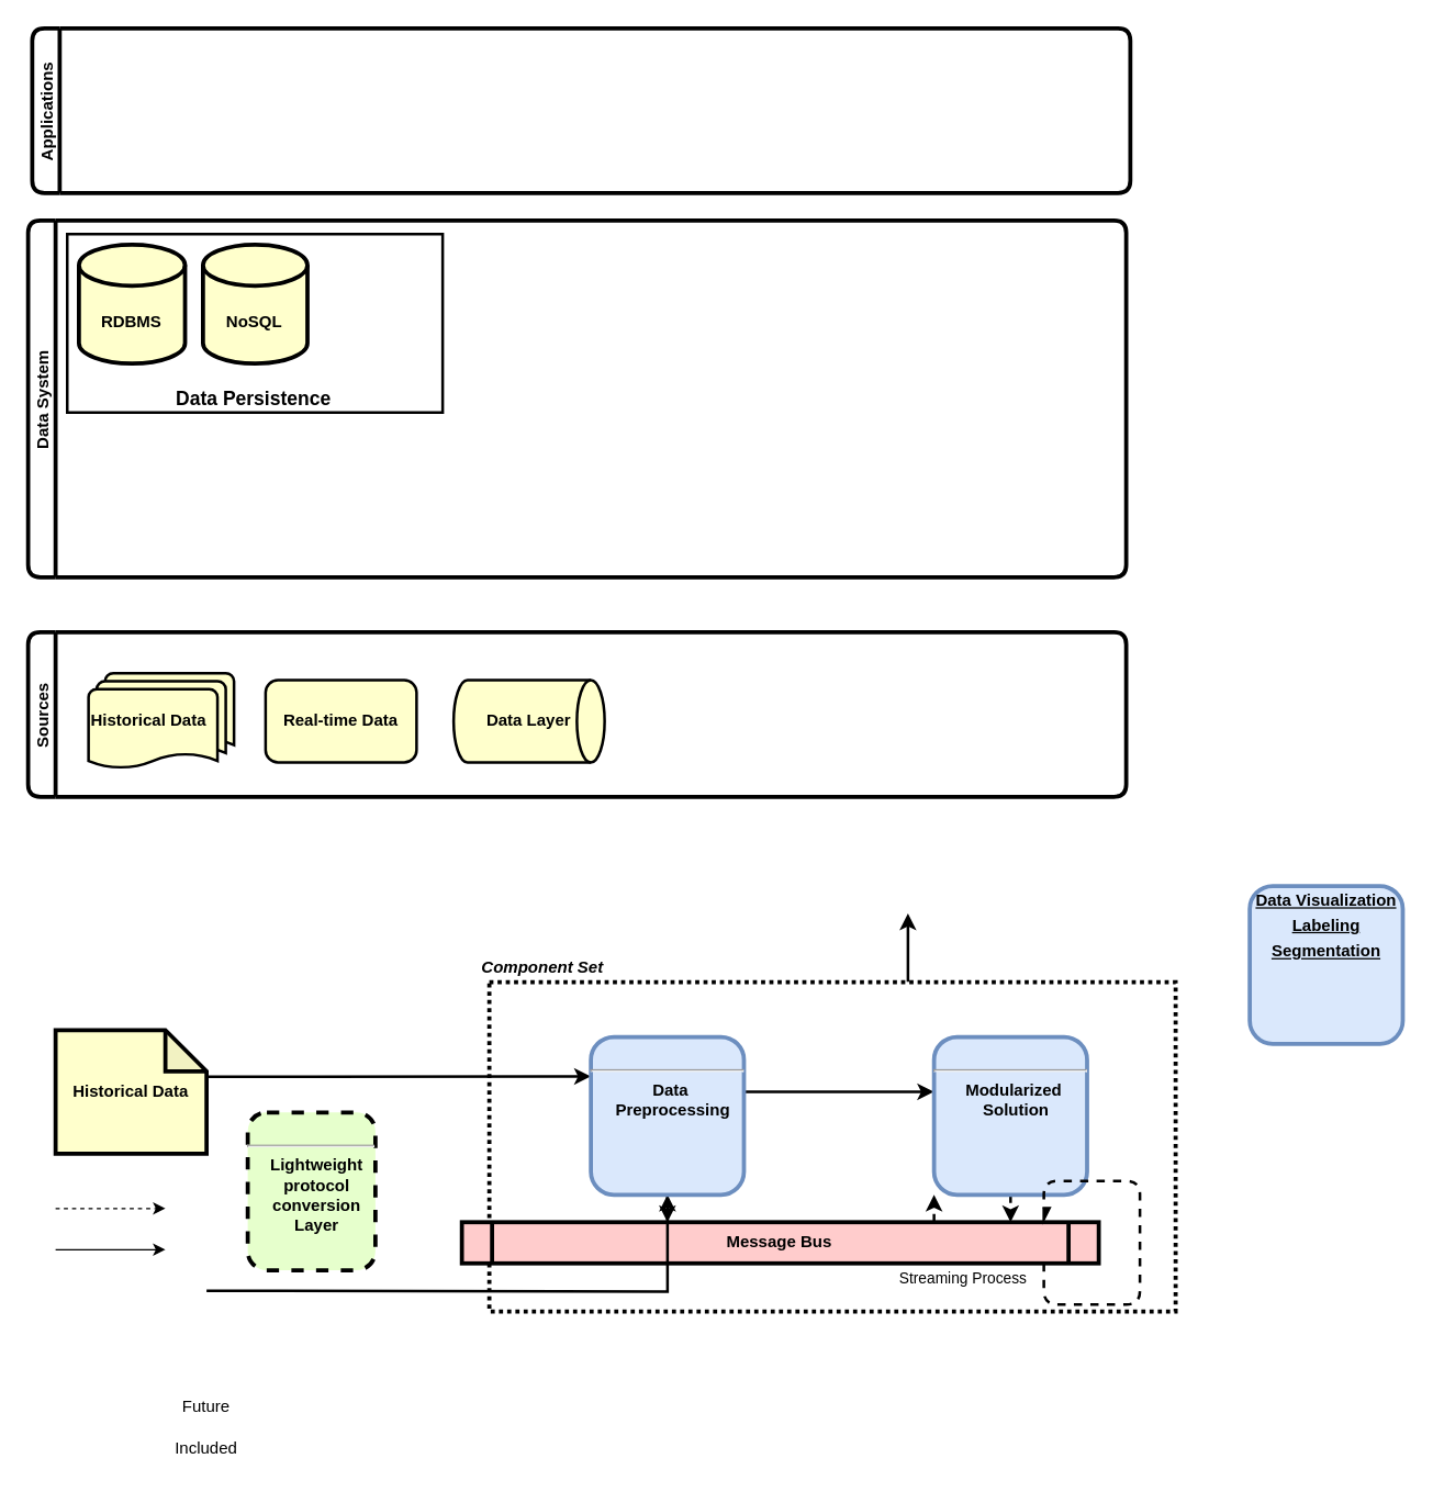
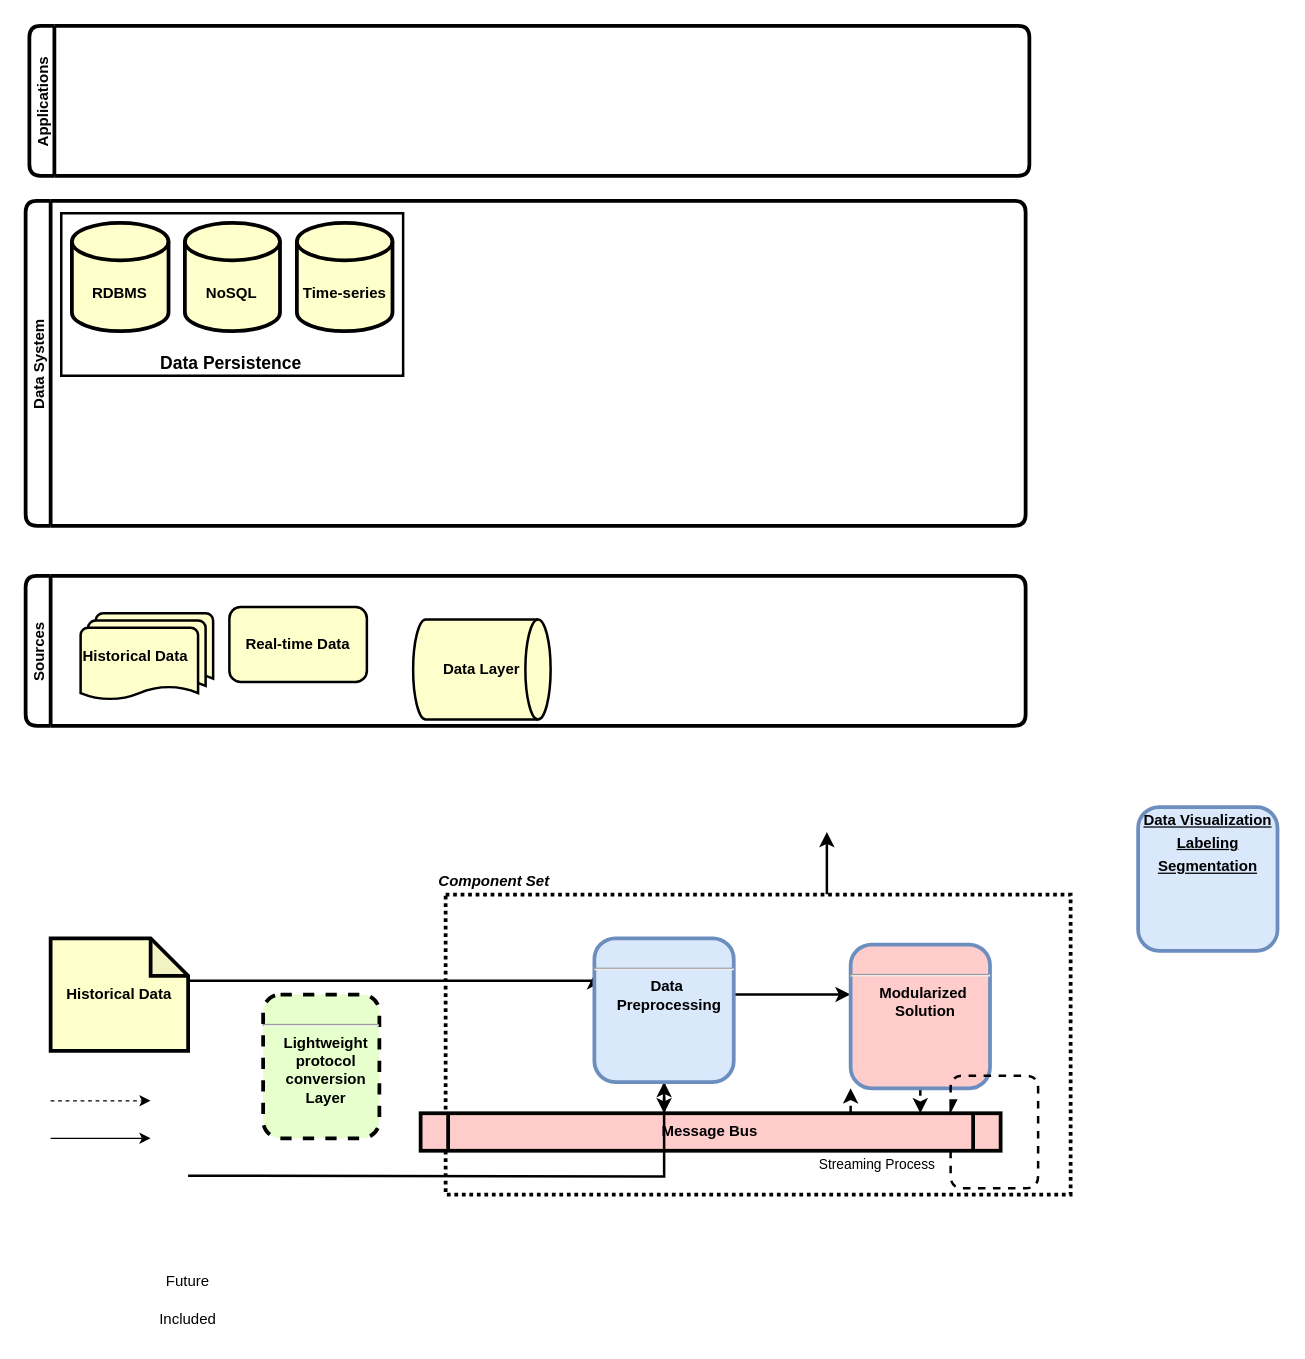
+ <mxCell id="32" value="&lt;b&gt;Time-series&lt;/b&gt;" style="shape=cylinder3;whiteSpace=wrap;html=1;boundedLbl=1;backgroundOutline=1;size=15;strokeWidth=3;fillColor=#FFFFCC;" vertex="1" parent="29"><mxGeometry x="180" width="76.5" height="86.67" as="geometry" /></mxCell>
- <mxCell id="36" value="Real-time Data" style="whiteSpace=wrap;align=center;verticalAlign=middle;fontStyle=1;strokeWidth=2;fillColor=#FFFFCC;rounded=1;glass=0;sketch=0;shadow=0;" vertex="1" parent="34"><mxGeometry x="173" y="35" width="110" height="60" as="geometry" /></mxCell>
+ <mxCell id="36" value="Real-time Data" style="whiteSpace=wrap;align=center;verticalAlign=middle;fontStyle=1;strokeWidth=2;fillColor=#FFFFCC;rounded=1;glass=0;sketch=0;shadow=0;" vertex="1" parent="34"><mxGeometry x="163" y="25" width="110" height="60" as="geometry" /></mxCell>
- <mxCell id="37" value="&lt;b&gt;Data Layer&lt;/b&gt;" style="strokeWidth=2;html=1;shape=mxgraph.flowchart.direct_data;whiteSpace=wrap;rounded=1;shadow=0;glass=0;sketch=0;fillColor=#FFFFCC;align=center;" vertex="1" parent="34"><mxGeometry x="310" y="35" width="110" height="60" as="geometry" /></mxCell>
+ <mxCell id="37" value="&lt;b&gt;Data Layer&lt;/b&gt;" style="strokeWidth=2;html=1;shape=mxgraph.flowchart.direct_data;whiteSpace=wrap;rounded=1;shadow=0;glass=0;sketch=0;fillColor=#FFFFCC;align=center;" vertex="1" parent="34"><mxGeometry x="310" y="35" width="110" height="80" as="geometry" /></mxCell>
- <mxCell id="12" value="&lt;p style=&quot;margin: 0px ; margin-top: 4px ; text-align: center ; text-decoration: underline&quot;&gt;&lt;strong&gt;&lt;br&gt;&lt;/strong&gt;&lt;/p&gt;&lt;hr&gt;&lt;p style=&quot;margin: 0px ; margin-left: 8px&quot;&gt;Data&amp;nbsp;&lt;/p&gt;&lt;p style=&quot;margin: 0px ; margin-left: 8px&quot;&gt;Preprocessing&lt;/p&gt;" style="verticalAlign=middle;align=center;overflow=fill;fontSize=12;fontFamily=Helvetica;html=1;rounded=1;fontStyle=1;strokeWidth=3;fillColor=#dae8fc;strokeColor=#6c8ebf;" vertex="1" parent="1"><mxGeometry x="430" y="755" width="111.5" height="115" as="geometry" /></mxCell>
+ <mxCell id="12" value="&lt;p style=&quot;margin: 0px ; margin-top: 4px ; text-align: center ; text-decoration: underline&quot;&gt;&lt;strong&gt;&lt;br&gt;&lt;/strong&gt;&lt;/p&gt;&lt;hr&gt;&lt;p style=&quot;margin: 0px ; margin-left: 8px&quot;&gt;Data&amp;nbsp;&lt;/p&gt;&lt;p style=&quot;margin: 0px ; margin-left: 8px&quot;&gt;Preprocessing&lt;/p&gt;" style="verticalAlign=middle;align=center;overflow=fill;fontSize=12;fontFamily=Helvetica;html=1;rounded=1;fontStyle=1;strokeWidth=3;fillColor=#dae8fc;strokeColor=#6c8ebf;" vertex="1" parent="1"><mxGeometry x="475" y="750" width="111.5" height="115" as="geometry" /></mxCell>
- <mxCell id="14" value="&lt;p style=&quot;margin: 0px ; margin-top: 4px ; text-align: center ; text-decoration: underline&quot;&gt;&lt;strong&gt;&lt;br&gt;&lt;/strong&gt;&lt;/p&gt;&lt;hr&gt;&lt;p style=&quot;margin: 0px ; margin-left: 8px&quot;&gt;Modularized&amp;nbsp;&lt;/p&gt;&lt;p style=&quot;margin: 0px ; margin-left: 8px&quot;&gt;Solution&lt;/p&gt;" style="verticalAlign=middle;align=center;overflow=fill;fontSize=12;fontFamily=Helvetica;html=1;rounded=1;fontStyle=1;strokeWidth=3;fillColor=#dae8fc;strokeColor=#6c8ebf;" vertex="1" parent="1"><mxGeometry x="680" y="755" width="111.5" height="115" as="geometry" /></mxCell>
+ <mxCell id="14" value="&lt;p style=&quot;margin: 0px ; margin-top: 4px ; text-align: center ; text-decoration: underline&quot;&gt;&lt;strong&gt;&lt;br&gt;&lt;/strong&gt;&lt;/p&gt;&lt;hr&gt;&lt;p style=&quot;margin: 0px ; margin-left: 8px&quot;&gt;Modularized&amp;nbsp;&lt;/p&gt;&lt;p style=&quot;margin: 0px ; margin-left: 8px&quot;&gt;Solution&lt;/p&gt;" style="verticalAlign=middle;align=center;overflow=fill;fontSize=12;fontFamily=Helvetica;html=1;rounded=1;fontStyle=1;strokeWidth=3;fillColor=#ffcccc;strokeColor=#6c8ebf;" vertex="1" parent="1"><mxGeometry x="680" y="755" width="111.5" height="115" as="geometry" /></mxCell>
- <mxCell id="5" value="&lt;p style=&quot;margin: 0px ; margin-top: 4px ; text-align: center ; text-decoration: underline&quot;&gt;&lt;strong&gt;&lt;br&gt;&lt;/strong&gt;&lt;/p&gt;&lt;hr&gt;&lt;p style=&quot;margin: 0px ; margin-left: 8px&quot;&gt;Lightweight&lt;/p&gt;&lt;p style=&quot;margin: 0px ; margin-left: 8px&quot;&gt;protocol&lt;/p&gt;&lt;p style=&quot;margin: 0px ; margin-left: 8px&quot;&gt;conversion&lt;/p&gt;&lt;p style=&quot;margin: 0px ; margin-left: 8px&quot;&gt;Layer&lt;/p&gt;&lt;p style=&quot;margin: 0px ; margin-left: 8px&quot;&gt;&lt;br&gt;&lt;/p&gt;" style="verticalAlign=middle;align=center;overflow=fill;fontSize=12;fontFamily=Helvetica;html=1;rounded=1;fontStyle=1;strokeWidth=3;fillColor=#E6FFCC;dashed=1;" vertex="1" parent="1"><mxGeometry x="180" y="810" width="93" height="115" as="geometry" /></mxCell>
+ <mxCell id="5" value="&lt;p style=&quot;margin: 0px ; margin-top: 4px ; text-align: center ; text-decoration: underline&quot;&gt;&lt;strong&gt;&lt;br&gt;&lt;/strong&gt;&lt;/p&gt;&lt;hr&gt;&lt;p style=&quot;margin: 0px ; margin-left: 8px&quot;&gt;Lightweight&lt;/p&gt;&lt;p style=&quot;margin: 0px ; margin-left: 8px&quot;&gt;protocol&lt;/p&gt;&lt;p style=&quot;margin: 0px ; margin-left: 8px&quot;&gt;conversion&lt;/p&gt;&lt;p style=&quot;margin: 0px ; margin-left: 8px&quot;&gt;Layer&lt;/p&gt;&lt;p style=&quot;margin: 0px ; margin-left: 8px&quot;&gt;&lt;br&gt;&lt;/p&gt;" style="verticalAlign=middle;align=center;overflow=fill;fontSize=12;fontFamily=Helvetica;html=1;rounded=1;fontStyle=1;strokeWidth=3;fillColor=#E6FFCC;dashed=1;" vertex="1" parent="1"><mxGeometry x="210" y="795" width="93" height="115" as="geometry" /></mxCell>
